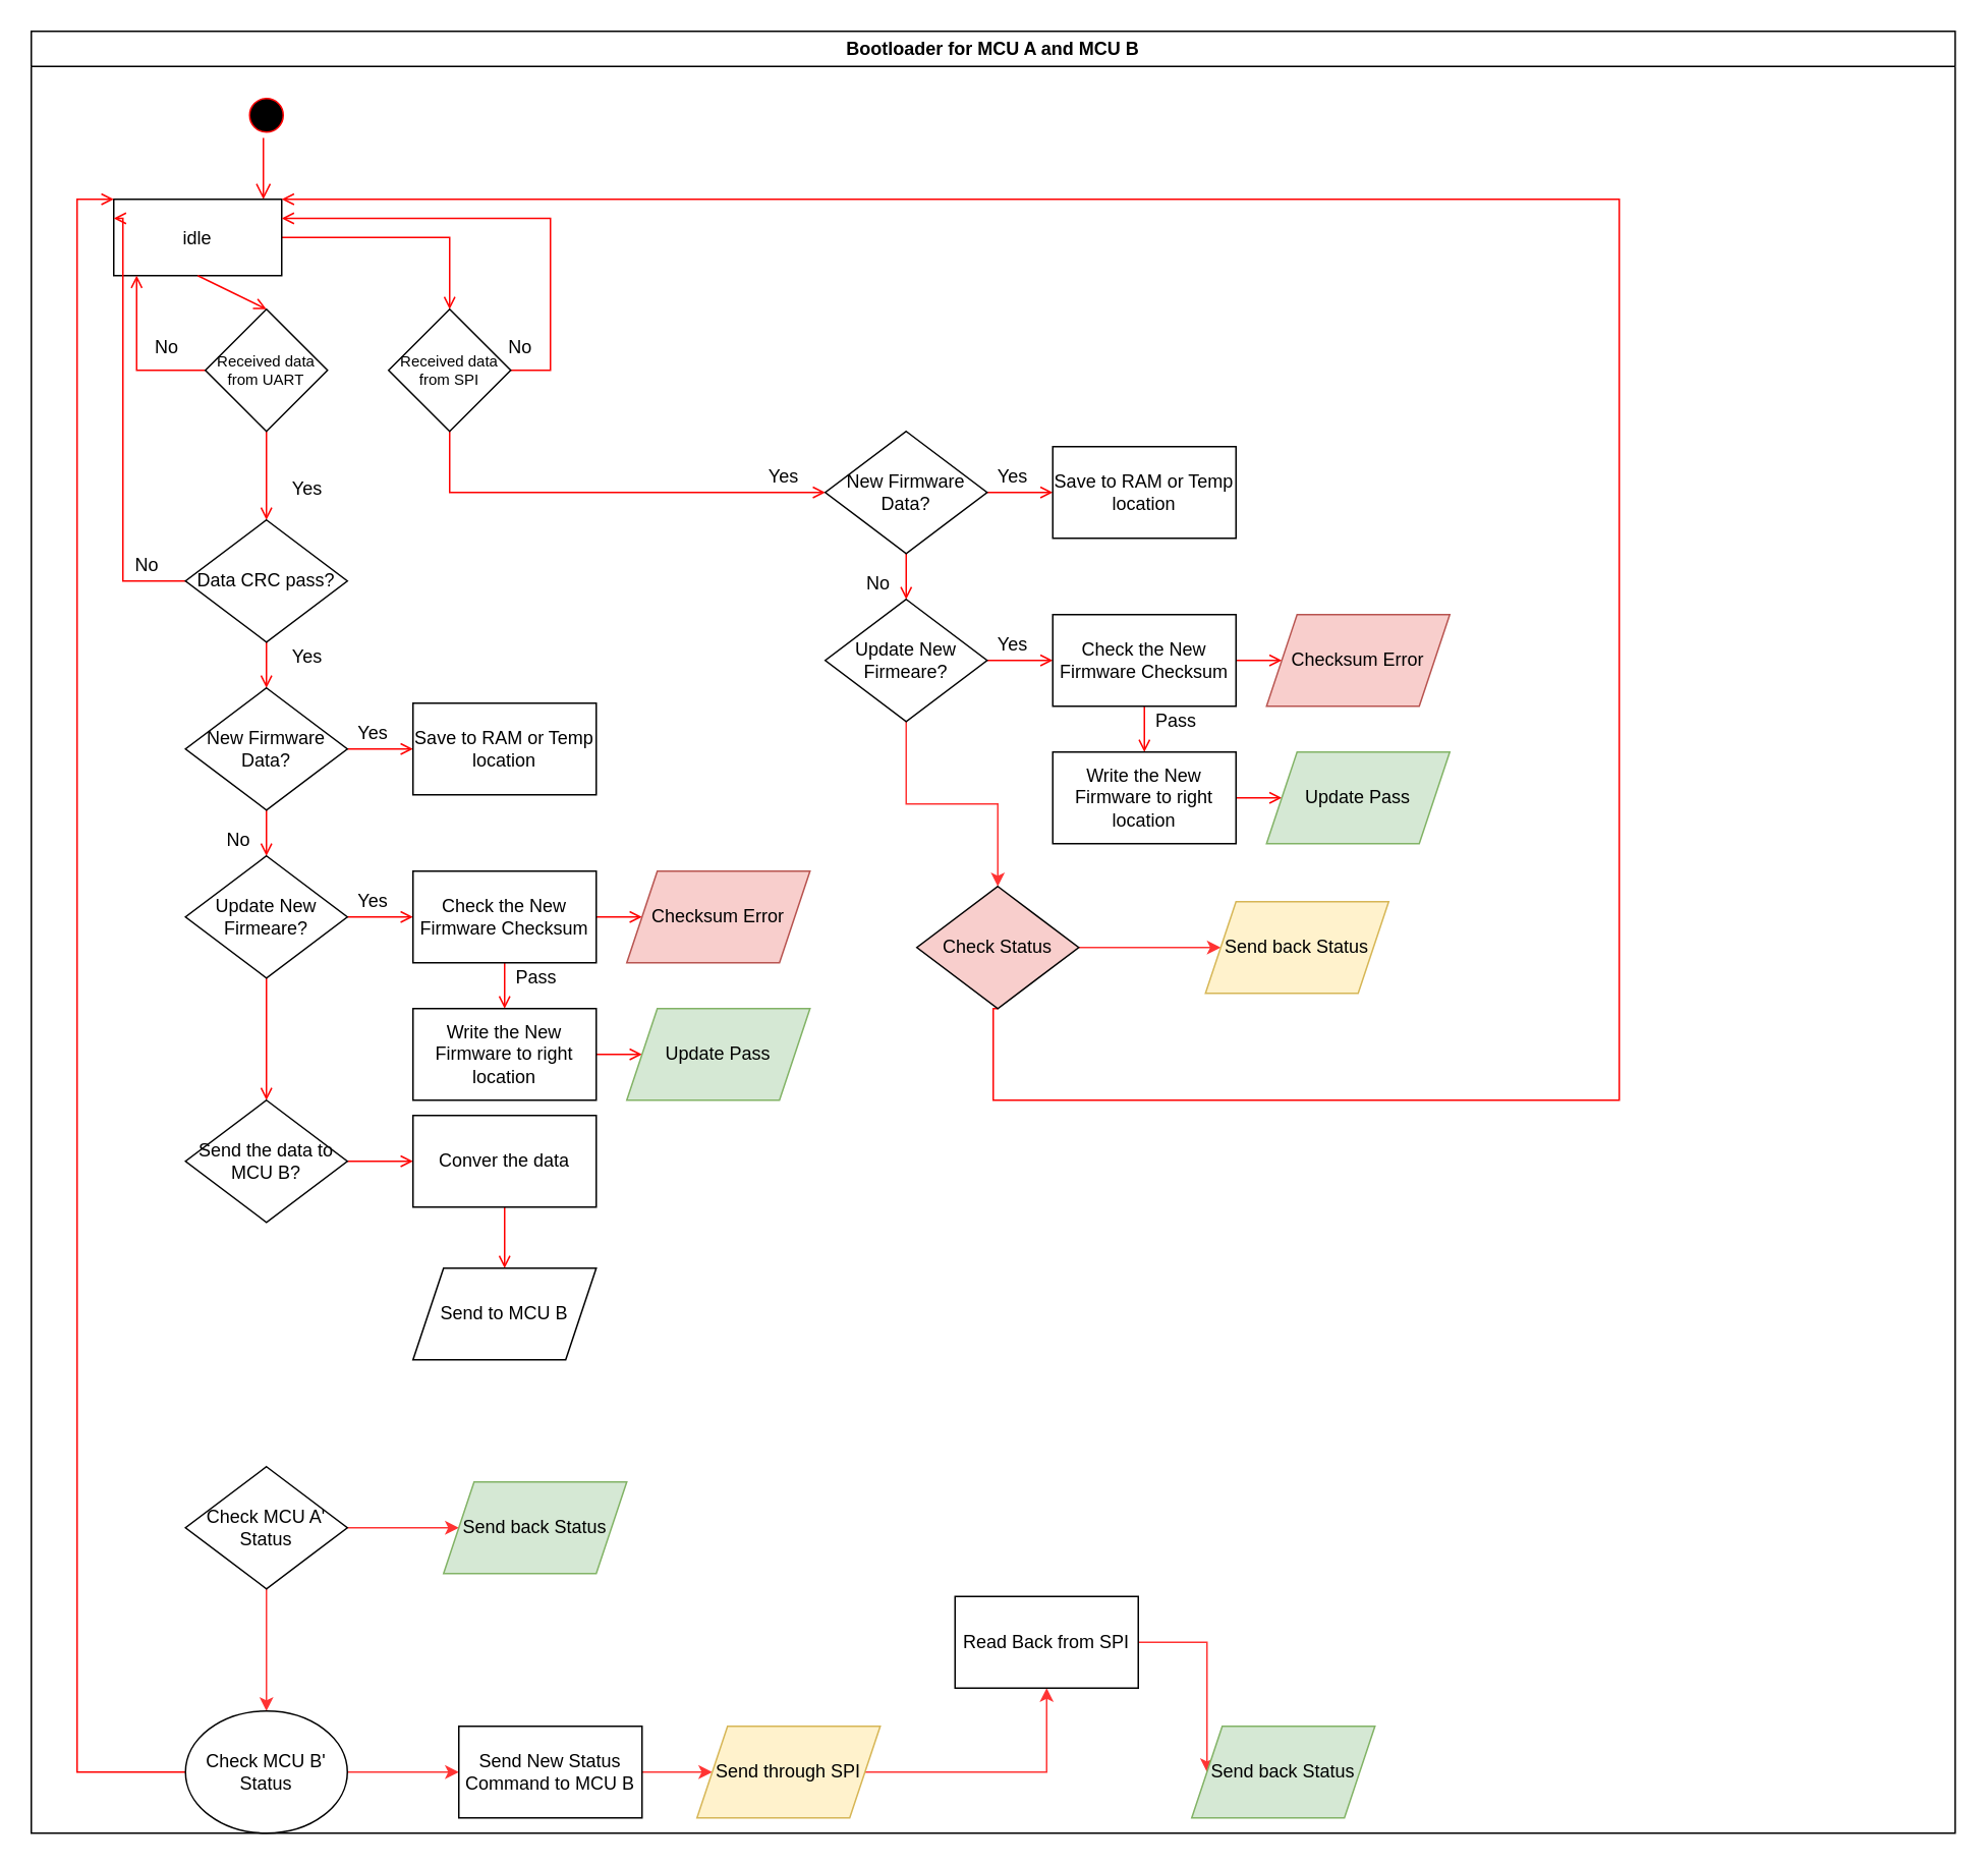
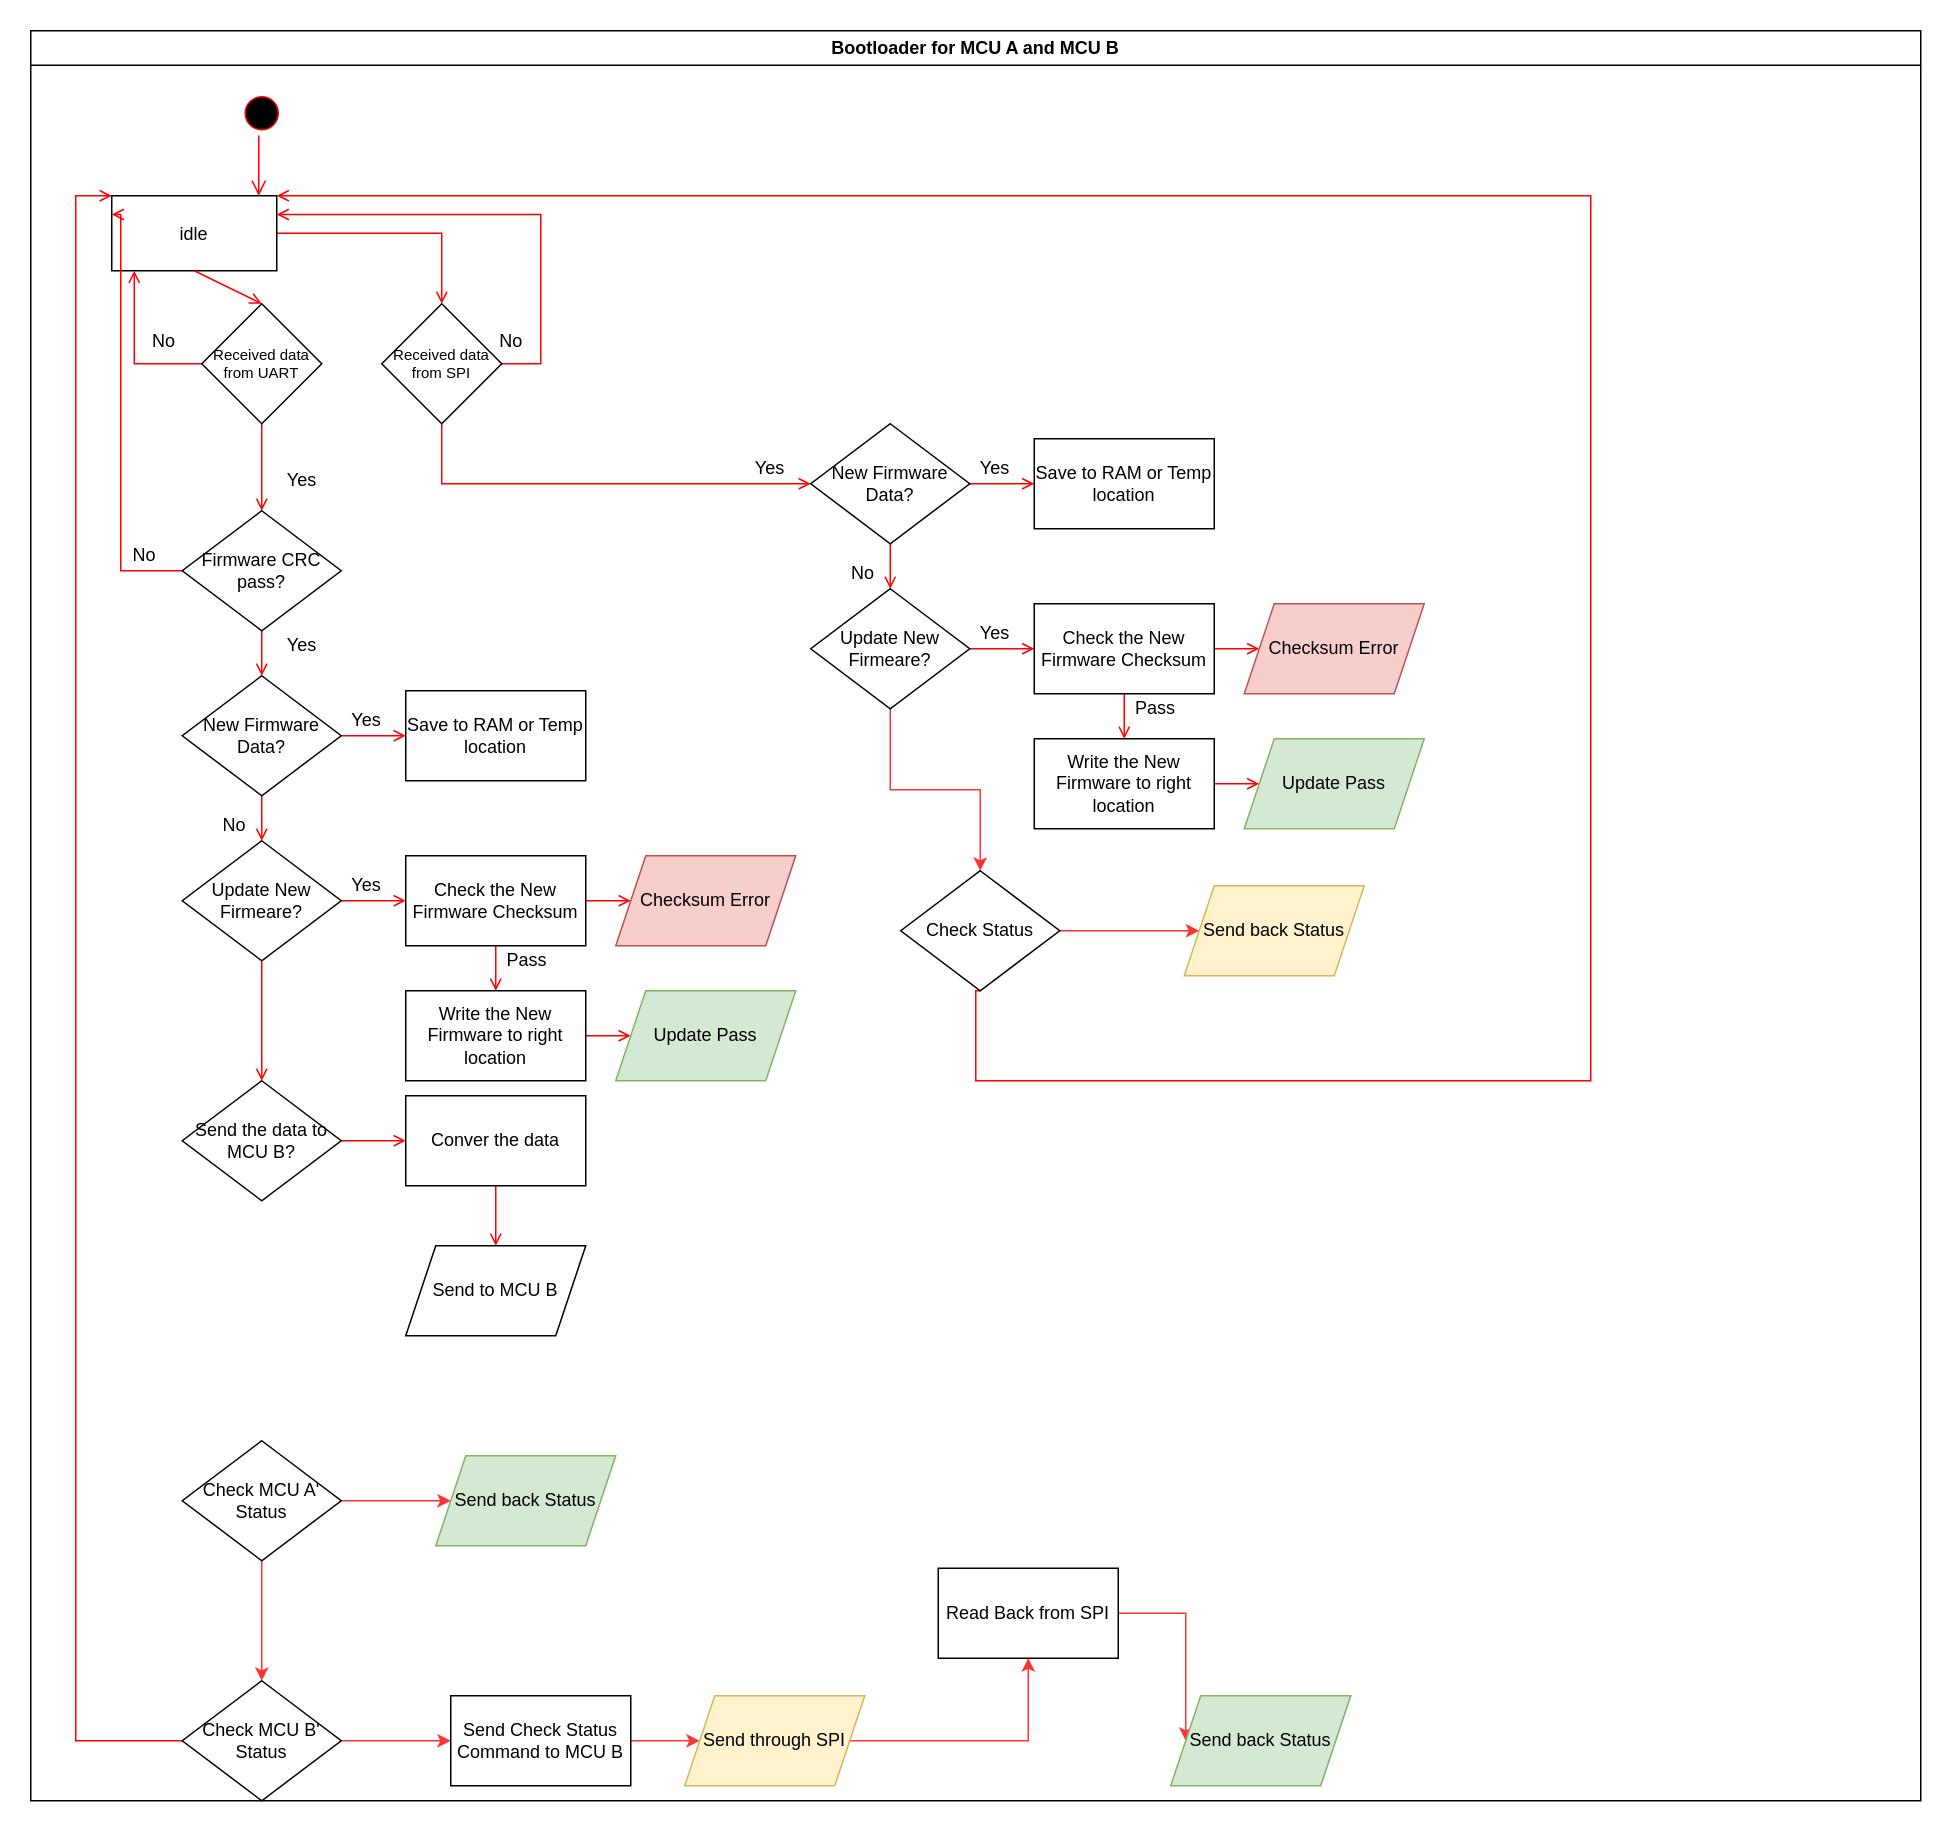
- <mxCell id="14" value="Data CRC pass?" style="rhombus;whiteSpace=wrap;html=1;" parent="2" vertex="1"><mxGeometry x="101" y="320" width="106" height="80" as="geometry" /></mxCell>
+ <mxCell id="14" value="Firmware CRC pass?" style="rhombus;whiteSpace=wrap;html=1;" parent="2" vertex="1"><mxGeometry x="101" y="320" width="106" height="80" as="geometry" /></mxCell>
- <mxCell id="80" value="Check Status" style="rhombus;whiteSpace=wrap;html=1;fillColor=#f8cecc;" vertex="1" parent="2"><mxGeometry x="580" y="560" width="106" height="80" as="geometry" /></mxCell>
+ <mxCell id="80" value="Check Status" style="rhombus;whiteSpace=wrap;html=1;" vertex="1" parent="2"><mxGeometry x="580" y="560" width="106" height="80" as="geometry" /></mxCell>
- <mxCell id="71" value="Check MCU B' Status" style="ellipse;whiteSpace=wrap;html=1;" vertex="1" parent="2"><mxGeometry x="101" y="1100" width="106" height="80" as="geometry" /></mxCell>
+ <mxCell id="71" value="Check MCU B' Status" style="rhombus;whiteSpace=wrap;html=1;" vertex="1" parent="2"><mxGeometry x="101" y="1100" width="106" height="80" as="geometry" /></mxCell>
- <mxCell id="73" value="Send New Status Command to MCU B" style="whiteSpace=wrap;html=1;" vertex="1" parent="2"><mxGeometry x="280" y="1110" width="120" height="60" as="geometry" /></mxCell>
+ <mxCell id="73" value="Send Check Status Command to MCU B" style="whiteSpace=wrap;html=1;" vertex="1" parent="2"><mxGeometry x="280" y="1110" width="120" height="60" as="geometry" /></mxCell>
